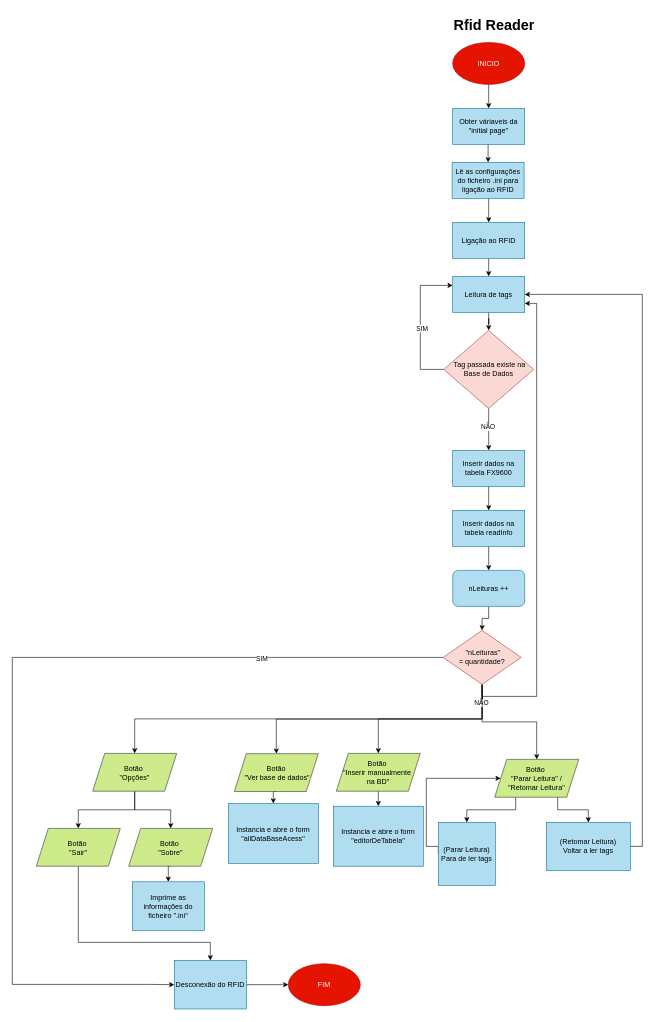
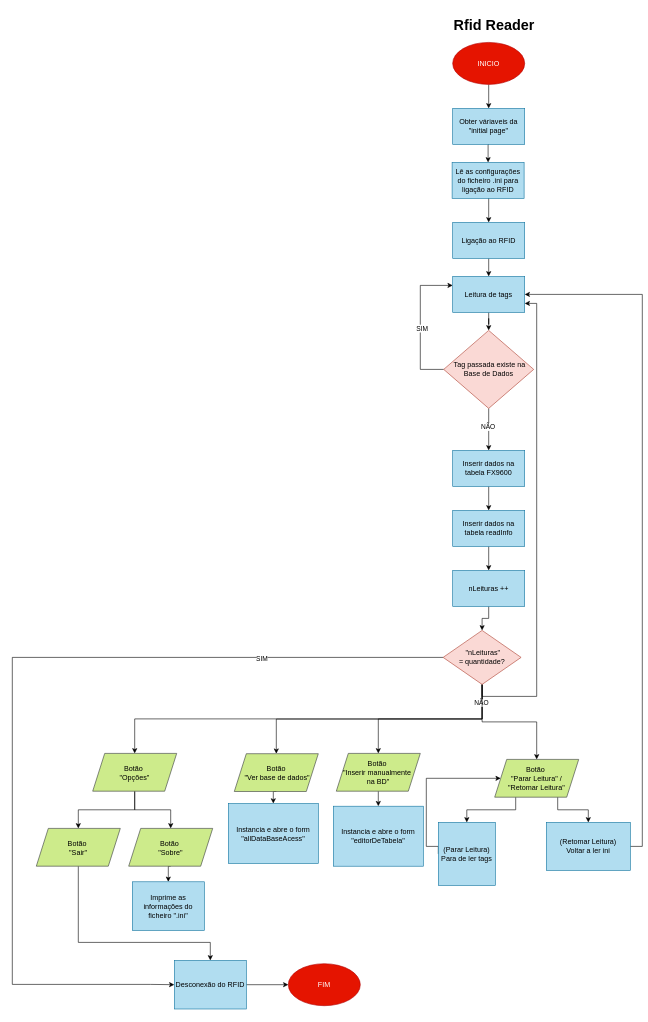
- <mxCell id="47" value="nLeituras ++" style="whiteSpace=wrap;html=1;fillColor=#b1ddf0;strokeColor=#10739e;rounded=1;" vertex="1" parent="1"><mxGeometry x="754" y="950" width="120" height="60" as="geometry" /></mxCell>
+ <mxCell id="47" value="nLeituras ++" style="rounded=0;whiteSpace=wrap;html=1;fillColor=#b1ddf0;strokeColor=#10739e;" vertex="1" parent="1"><mxGeometry x="754" y="950" width="120" height="60" as="geometry" /></mxCell>
- <mxCell id="17" value="&lt;div&gt;(Retomar Leitura)&lt;/div&gt;Voltar a ler tags" style="rounded=0;whiteSpace=wrap;html=1;fillColor=#b1ddf0;strokeColor=#10739e;" vertex="1" parent="1"><mxGeometry x="910" y="1370" width="140" height="80" as="geometry" /></mxCell>
+ <mxCell id="17" value="&lt;div&gt;(Retomar Leitura)&lt;/div&gt;Voltar a ler ini" style="rounded=0;whiteSpace=wrap;html=1;fillColor=#b1ddf0;strokeColor=#10739e;" vertex="1" parent="1"><mxGeometry x="910" y="1370" width="140" height="80" as="geometry" /></mxCell>
